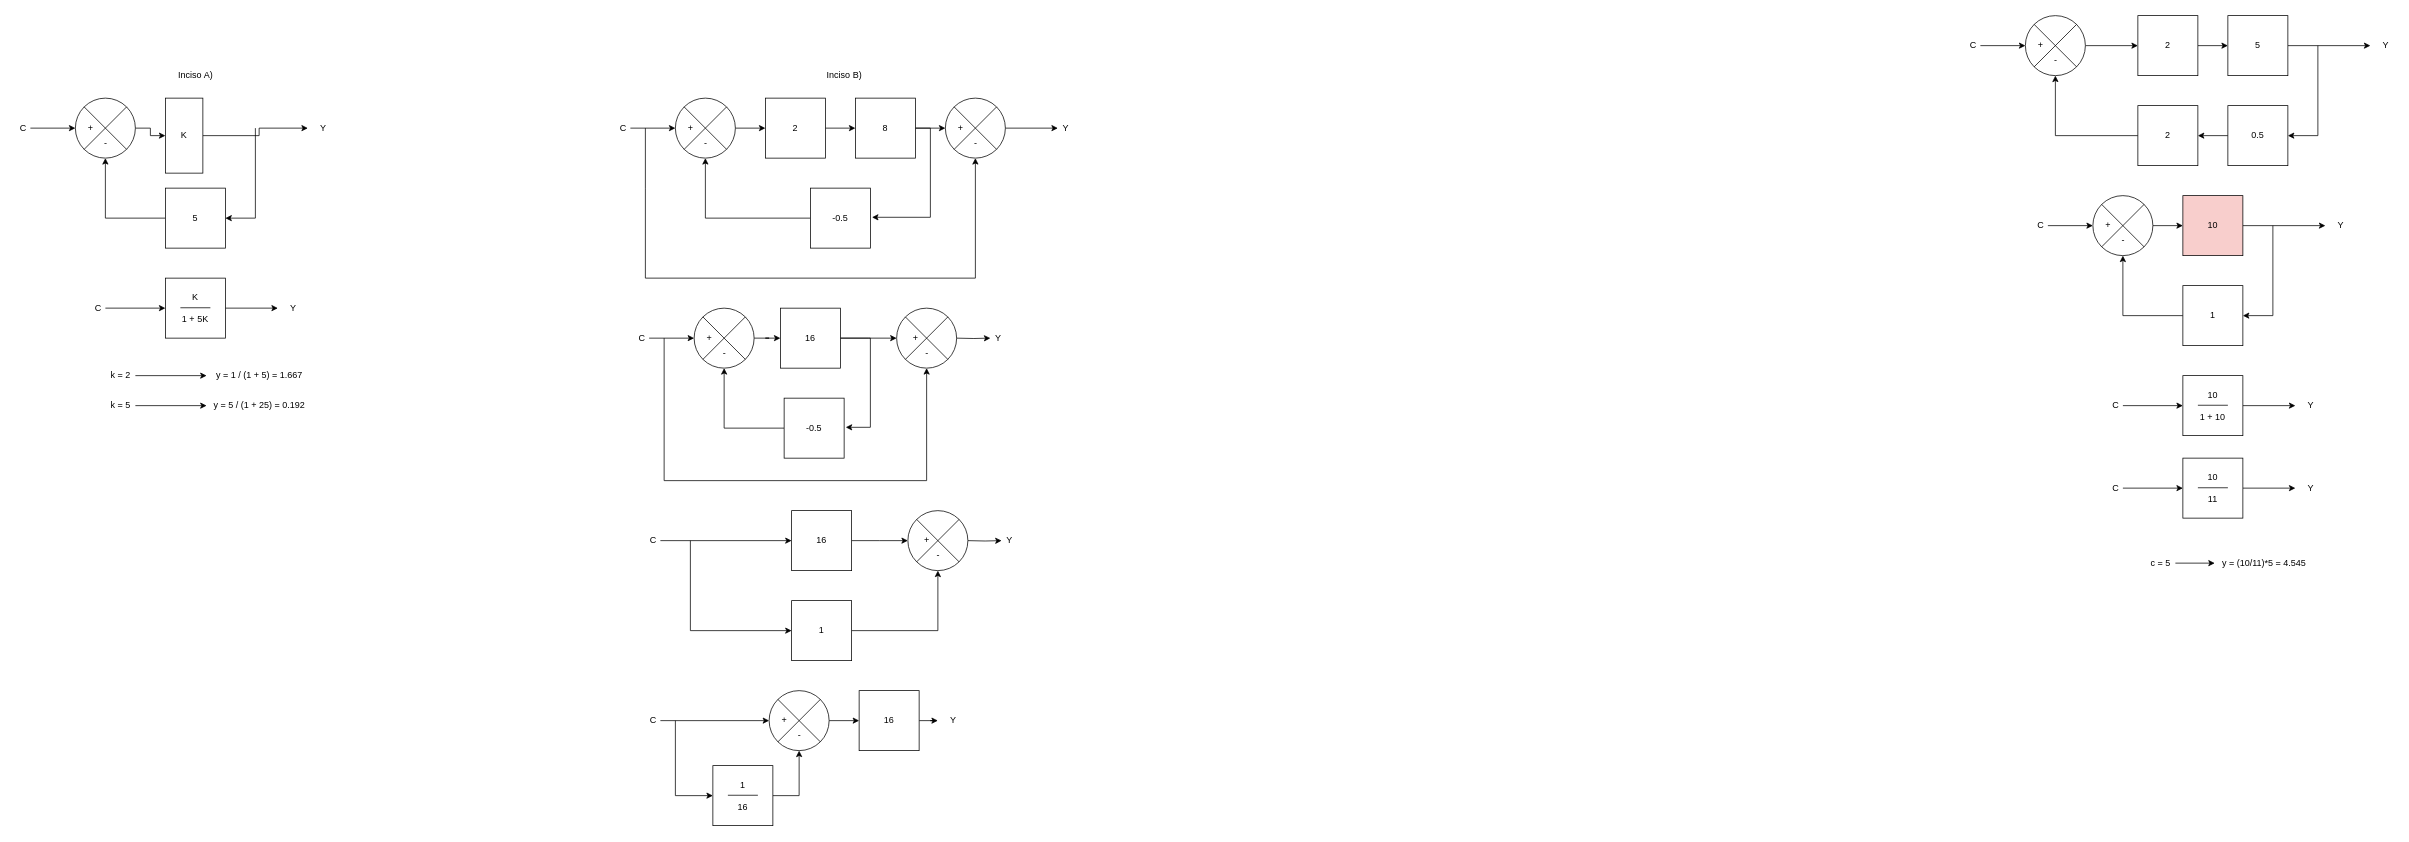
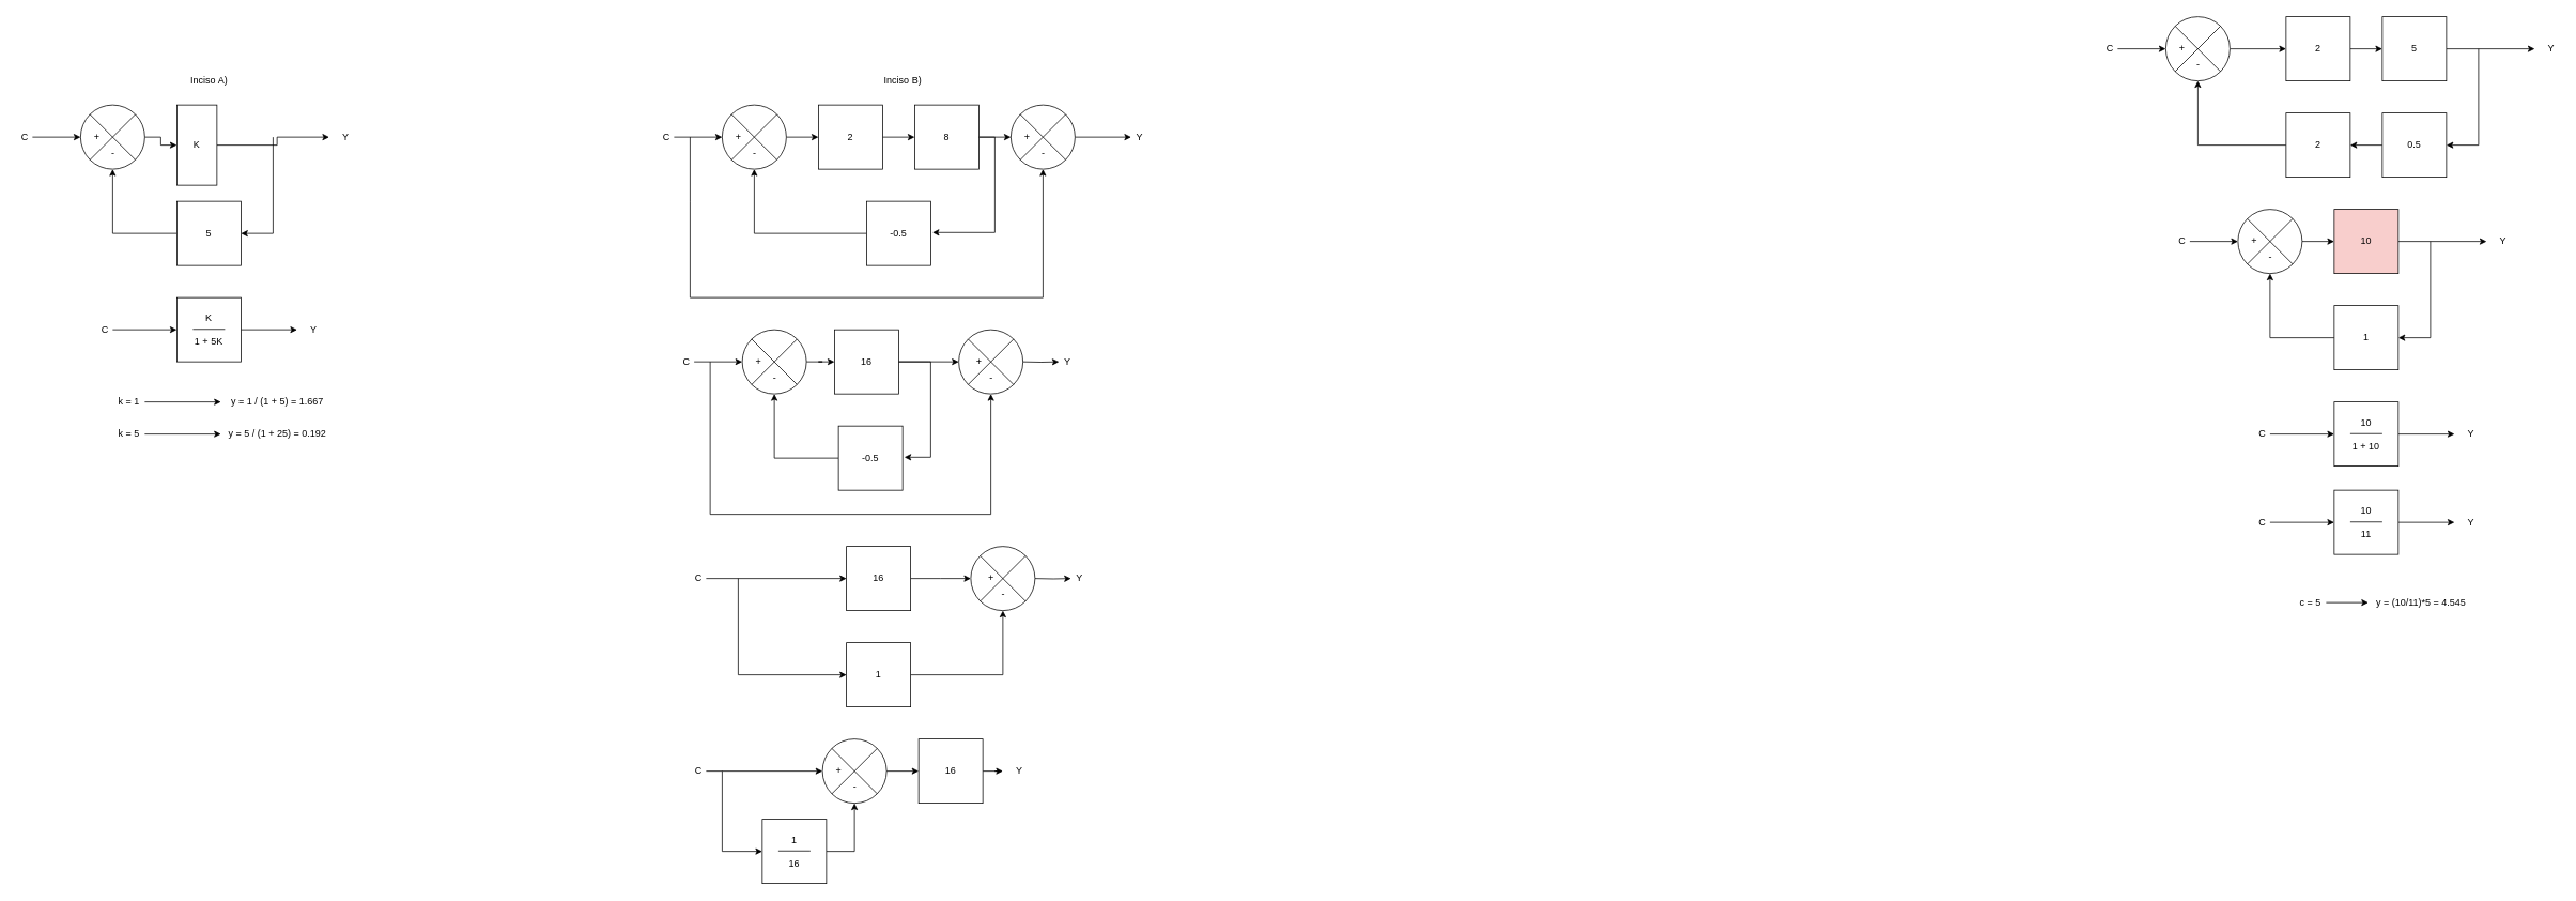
- <mxCell id="21" value="k = 2" style="text;html=1;align=center;verticalAlign=middle;resizable=0;points=[];autosize=1;strokeColor=none;fillColor=none;" vertex="1" parent="1"><mxGeometry x="140" y="490" width="40" height="20" as="geometry" /></mxCell>
+ <mxCell id="21" value="k = 1" style="text;html=1;align=center;verticalAlign=middle;resizable=0;points=[];autosize=1;strokeColor=none;fillColor=none;" vertex="1" parent="1"><mxGeometry x="140" y="490" width="40" height="20" as="geometry" /></mxCell>
